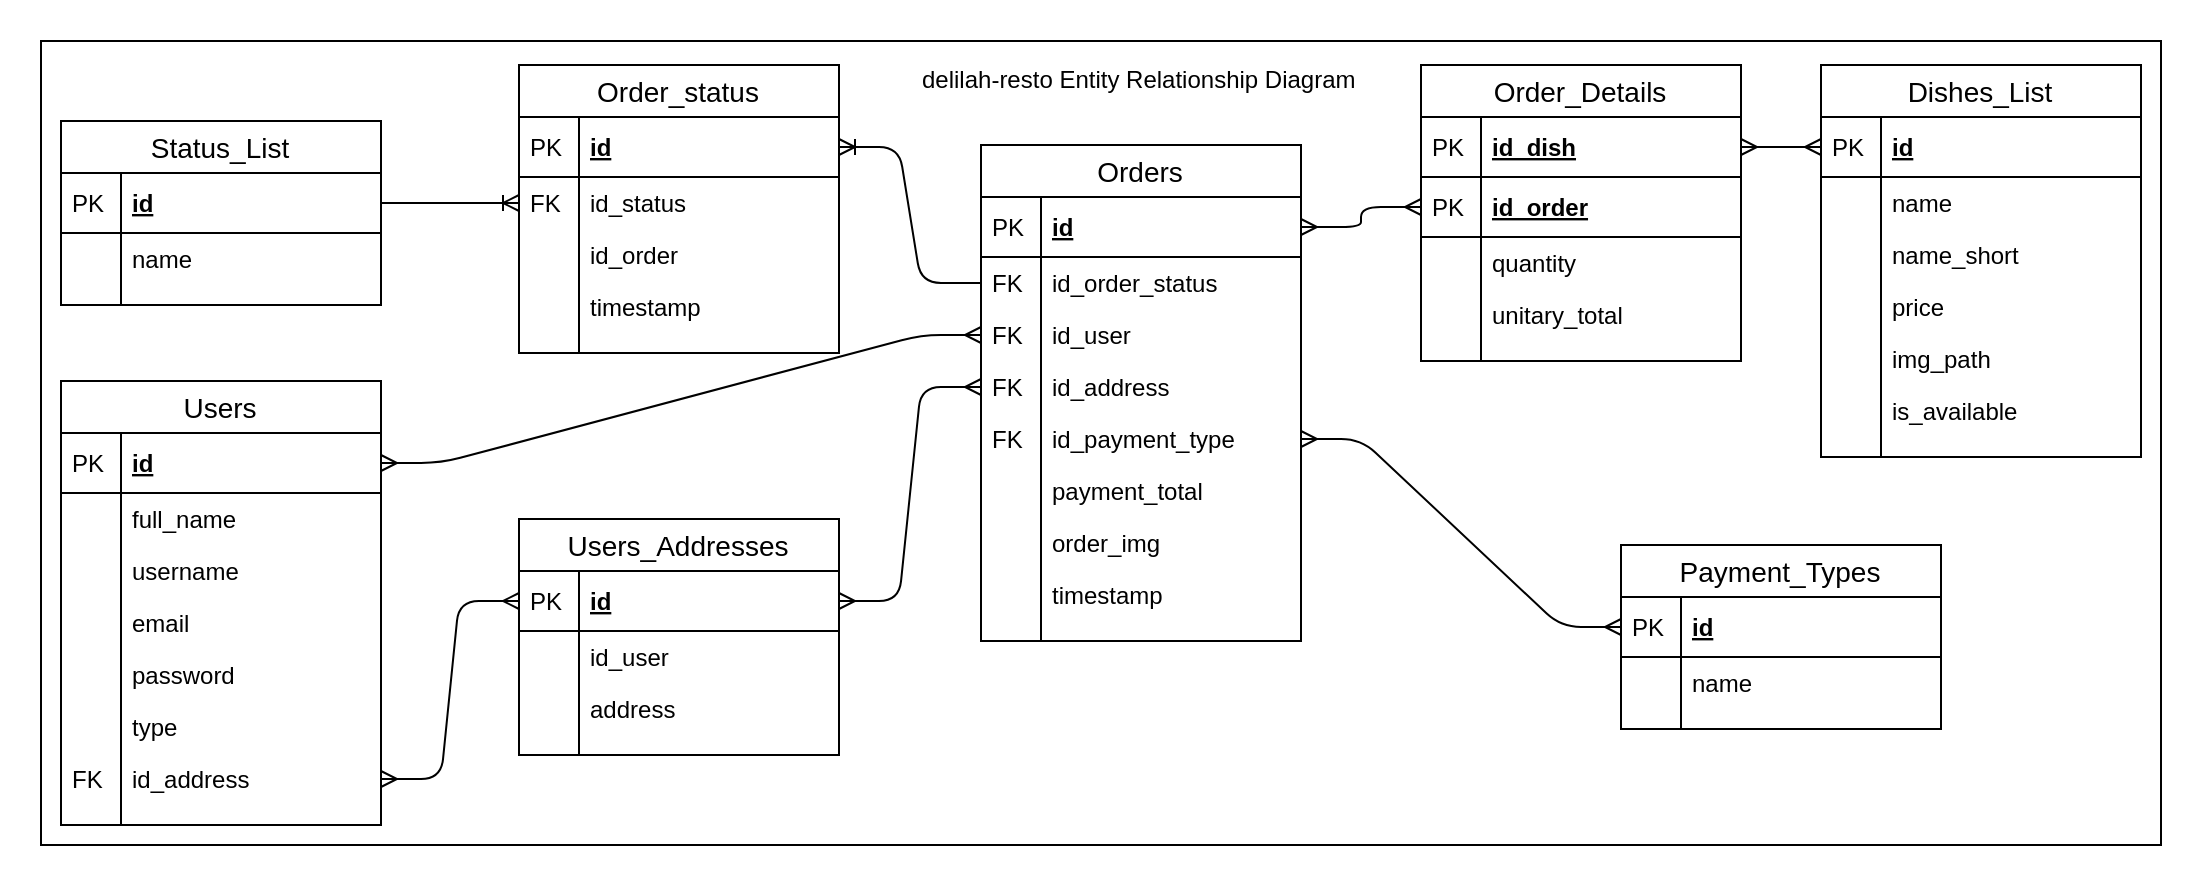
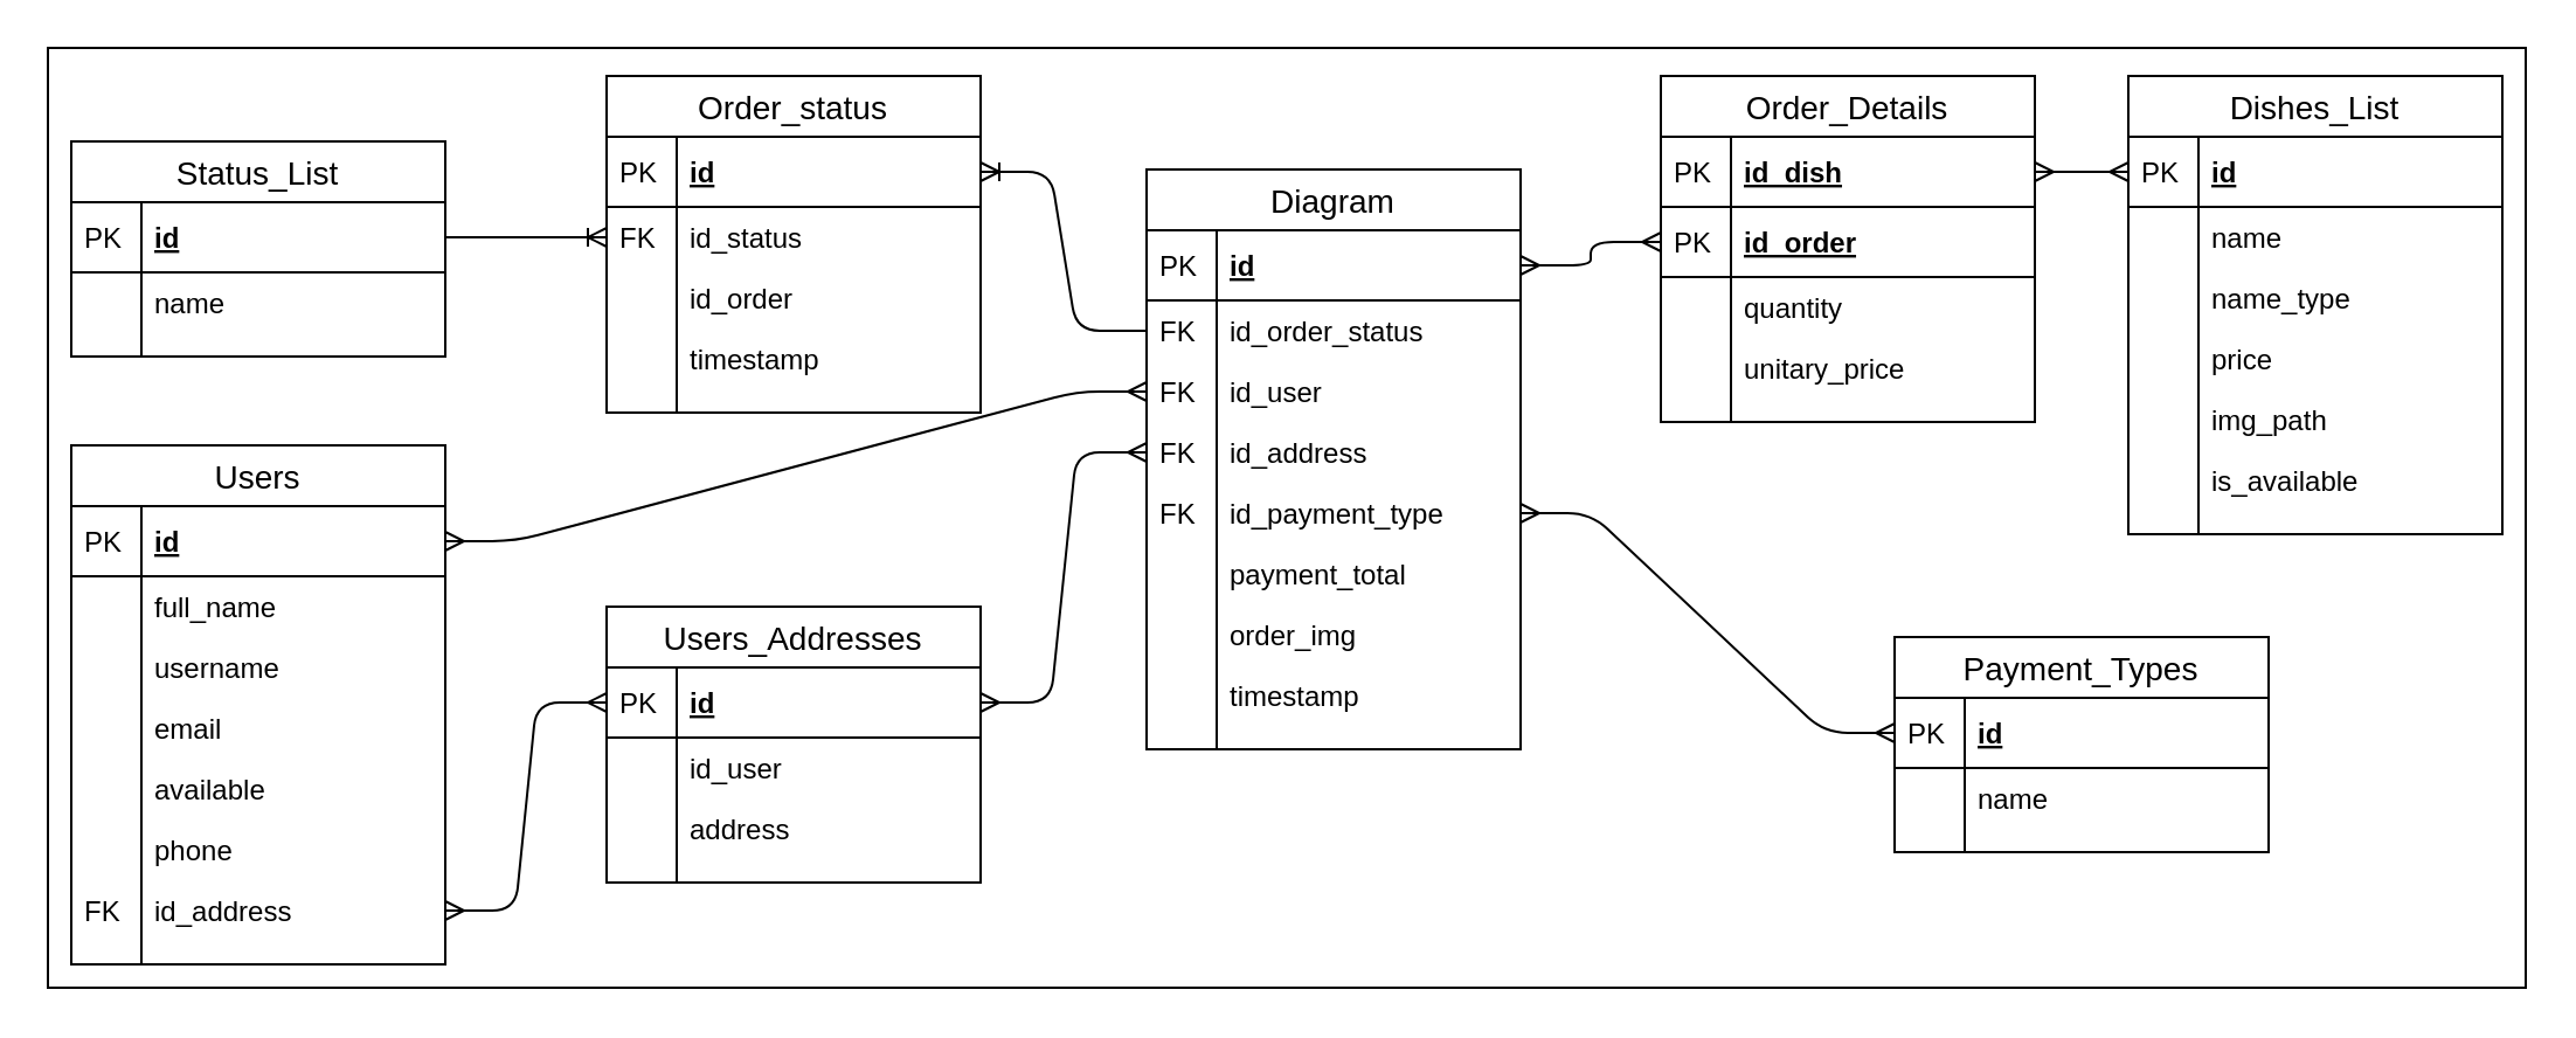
- <mxCell id="26" value="delilah-resto Entity Relationship Diagram" style="text;strokeColor=none;fillColor=none;spacingLeft=4;spacingRight=4;overflow=hidden;rotatable=0;points=[[0,0.5],[1,0.5]];portConstraint=eastwest;fontSize=12;" parent="1" vertex="1"><mxGeometry x="455" y="26" width="230" height="26" as="geometry" /></mxCell>
- <mxCell id="3" value="Orders" style="swimlane;fontStyle=0;childLayout=stackLayout;horizontal=1;startSize=26;horizontalStack=0;resizeParent=1;resizeParentMax=0;resizeLast=0;collapsible=1;marginBottom=0;align=center;fontSize=14;" parent="1" vertex="1"><mxGeometry x="490" y="72" width="160" height="248" as="geometry" /></mxCell>
+ <mxCell id="3" value="Diagram" style="swimlane;fontStyle=0;childLayout=stackLayout;horizontal=1;startSize=26;horizontalStack=0;resizeParent=1;resizeParentMax=0;resizeLast=0;collapsible=1;marginBottom=0;align=center;fontSize=14;" parent="1" vertex="1"><mxGeometry x="490" y="72" width="160" height="248" as="geometry" /></mxCell>
- <mxCell id="62" value="name_short" style="shape=partialRectangle;top=0;left=0;right=0;bottom=0;align=left;verticalAlign=top;fillColor=none;spacingLeft=34;spacingRight=4;overflow=hidden;rotatable=0;points=[[0,0.5],[1,0.5]];portConstraint=eastwest;dropTarget=0;fontSize=12;" parent="57" vertex="1"><mxGeometry y="82" width="160" height="26" as="geometry" /></mxCell>
+ <mxCell id="62" value="name_type" style="shape=partialRectangle;top=0;left=0;right=0;bottom=0;align=left;verticalAlign=top;fillColor=none;spacingLeft=34;spacingRight=4;overflow=hidden;rotatable=0;points=[[0,0.5],[1,0.5]];portConstraint=eastwest;dropTarget=0;fontSize=12;" parent="57" vertex="1"><mxGeometry y="82" width="160" height="26" as="geometry" /></mxCell>
- <mxCell id="53" value="unitary_total" style="shape=partialRectangle;top=0;left=0;right=0;bottom=0;align=left;verticalAlign=top;fillColor=none;spacingLeft=34;spacingRight=4;overflow=hidden;rotatable=0;points=[[0,0.5],[1,0.5]];portConstraint=eastwest;dropTarget=0;fontSize=12;" parent="46" vertex="1"><mxGeometry y="112" width="160" height="26" as="geometry" /></mxCell>
+ <mxCell id="53" value="unitary_price" style="shape=partialRectangle;top=0;left=0;right=0;bottom=0;align=left;verticalAlign=top;fillColor=none;spacingLeft=34;spacingRight=4;overflow=hidden;rotatable=0;points=[[0,0.5],[1,0.5]];portConstraint=eastwest;dropTarget=0;fontSize=12;" parent="46" vertex="1"><mxGeometry y="112" width="160" height="26" as="geometry" /></mxCell>
- <mxCell id="89" value="password" style="shape=partialRectangle;top=0;left=0;right=0;bottom=0;align=left;verticalAlign=top;fillColor=none;spacingLeft=34;spacingRight=4;overflow=hidden;rotatable=0;points=[[0,0.5],[1,0.5]];portConstraint=eastwest;dropTarget=0;fontSize=12;" parent="80" vertex="1"><mxGeometry y="134" width="160" height="26" as="geometry" /></mxCell>
+ <mxCell id="89" value="available" style="shape=partialRectangle;top=0;left=0;right=0;bottom=0;align=left;verticalAlign=top;fillColor=none;spacingLeft=34;spacingRight=4;overflow=hidden;rotatable=0;points=[[0,0.5],[1,0.5]];portConstraint=eastwest;dropTarget=0;fontSize=12;" parent="80" vertex="1"><mxGeometry y="134" width="160" height="26" as="geometry" /></mxCell>
- <mxCell id="91" value="type" style="shape=partialRectangle;top=0;left=0;right=0;bottom=0;align=left;verticalAlign=top;fillColor=none;spacingLeft=34;spacingRight=4;overflow=hidden;rotatable=0;points=[[0,0.5],[1,0.5]];portConstraint=eastwest;dropTarget=0;fontSize=12;" parent="80" vertex="1"><mxGeometry y="160" width="160" height="26" as="geometry" /></mxCell>
+ <mxCell id="91" value="phone" style="shape=partialRectangle;top=0;left=0;right=0;bottom=0;align=left;verticalAlign=top;fillColor=none;spacingLeft=34;spacingRight=4;overflow=hidden;rotatable=0;points=[[0,0.5],[1,0.5]];portConstraint=eastwest;dropTarget=0;fontSize=12;" parent="80" vertex="1"><mxGeometry y="160" width="160" height="26" as="geometry" /></mxCell>
